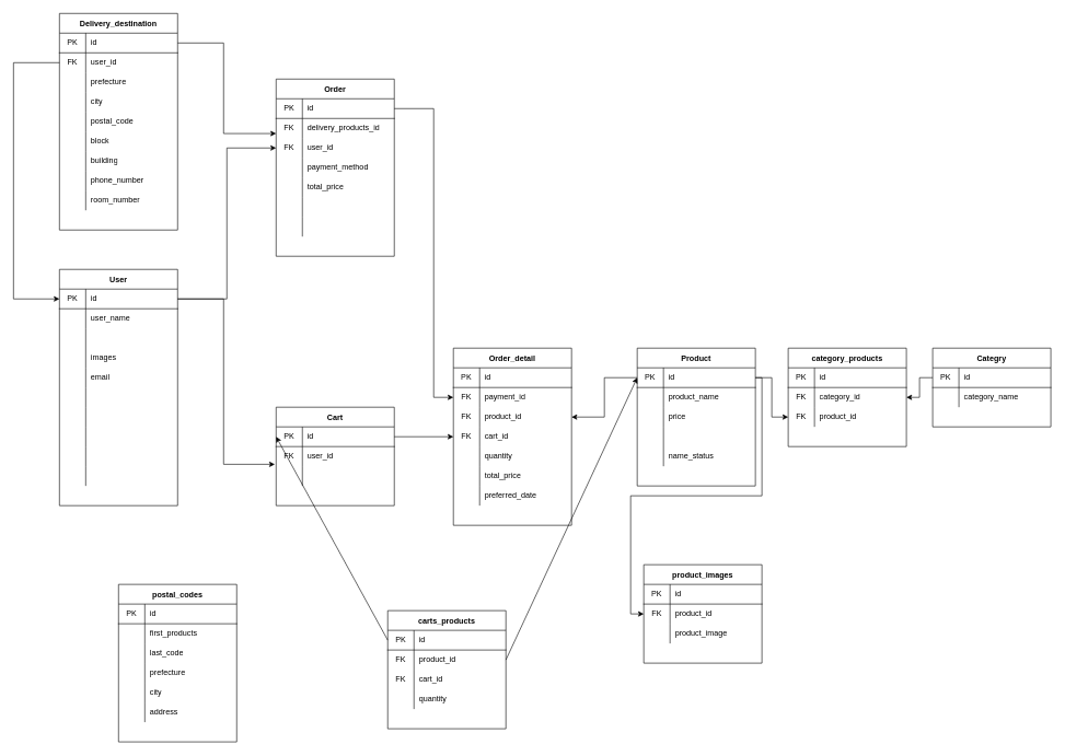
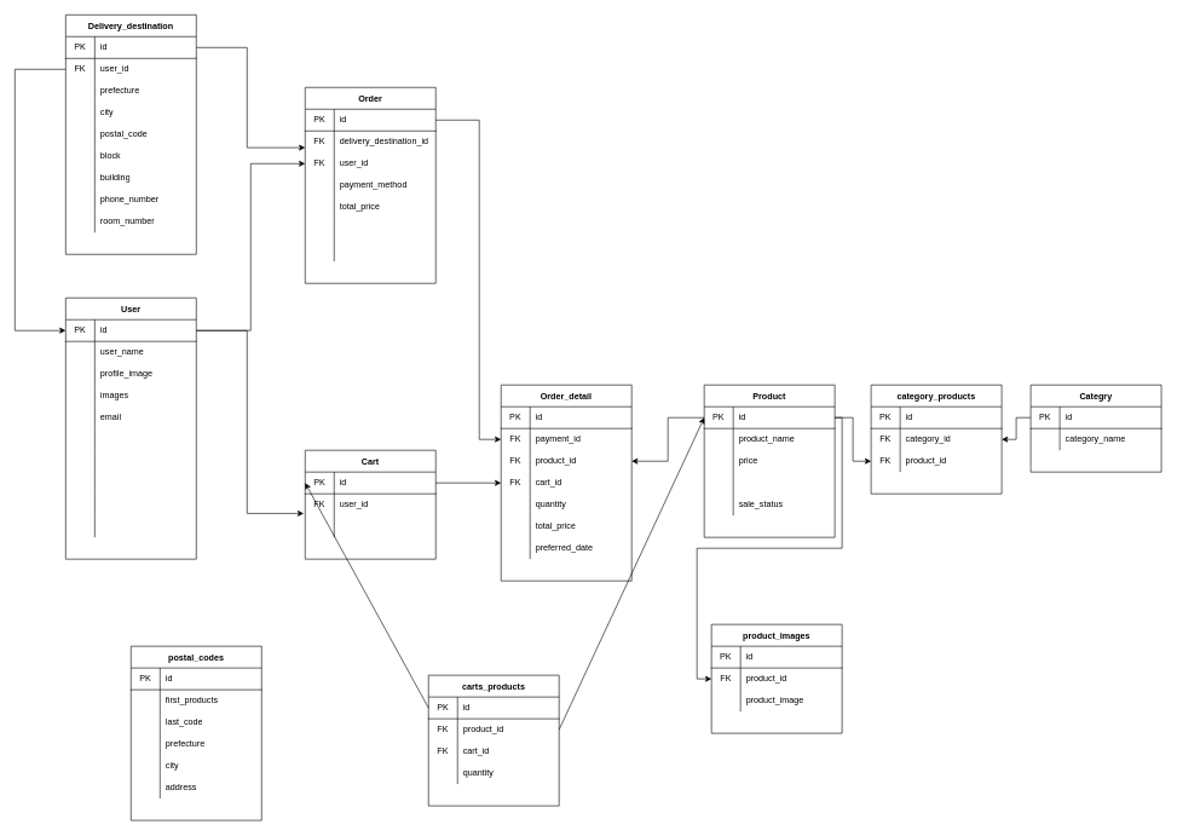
- <mxCell id="136" value="delivery_products_id" style="shape=partialRectangle;html=1;whiteSpace=wrap;connectable=0;fillColor=none;top=0;left=0;bottom=0;right=0;align=left;spacingLeft=6;overflow=hidden;" parent="134" vertex="1"><mxGeometry x="40" width="140" height="30" as="geometry" /></mxCell>
+ <mxCell id="136" value="delivery_destination_id" style="shape=partialRectangle;html=1;whiteSpace=wrap;connectable=0;fillColor=none;top=0;left=0;bottom=0;right=0;align=left;spacingLeft=6;overflow=hidden;" parent="134" vertex="1"><mxGeometry x="40" width="140" height="30" as="geometry" /></mxCell>
+ <mxCell id="12" value="profile_image" style="shape=partialRectangle;html=1;whiteSpace=wrap;connectable=0;fillColor=none;top=0;left=0;bottom=0;right=0;align=left;spacingLeft=6;overflow=hidden;" parent="10" vertex="1"><mxGeometry x="40" width="140" height="30" as="geometry" /></mxCell>
- <mxCell id="127" value="name_status" style="shape=partialRectangle;html=1;whiteSpace=wrap;connectable=0;fillColor=none;top=0;left=0;bottom=0;right=0;align=left;spacingLeft=6;overflow=hidden;" parent="125" vertex="1"><mxGeometry x="40" width="140" height="30" as="geometry" /></mxCell>
+ <mxCell id="127" value="sale_status" style="shape=partialRectangle;html=1;whiteSpace=wrap;connectable=0;fillColor=none;top=0;left=0;bottom=0;right=0;align=left;spacingLeft=6;overflow=hidden;" parent="125" vertex="1"><mxGeometry x="40" width="140" height="30" as="geometry" /></mxCell>
